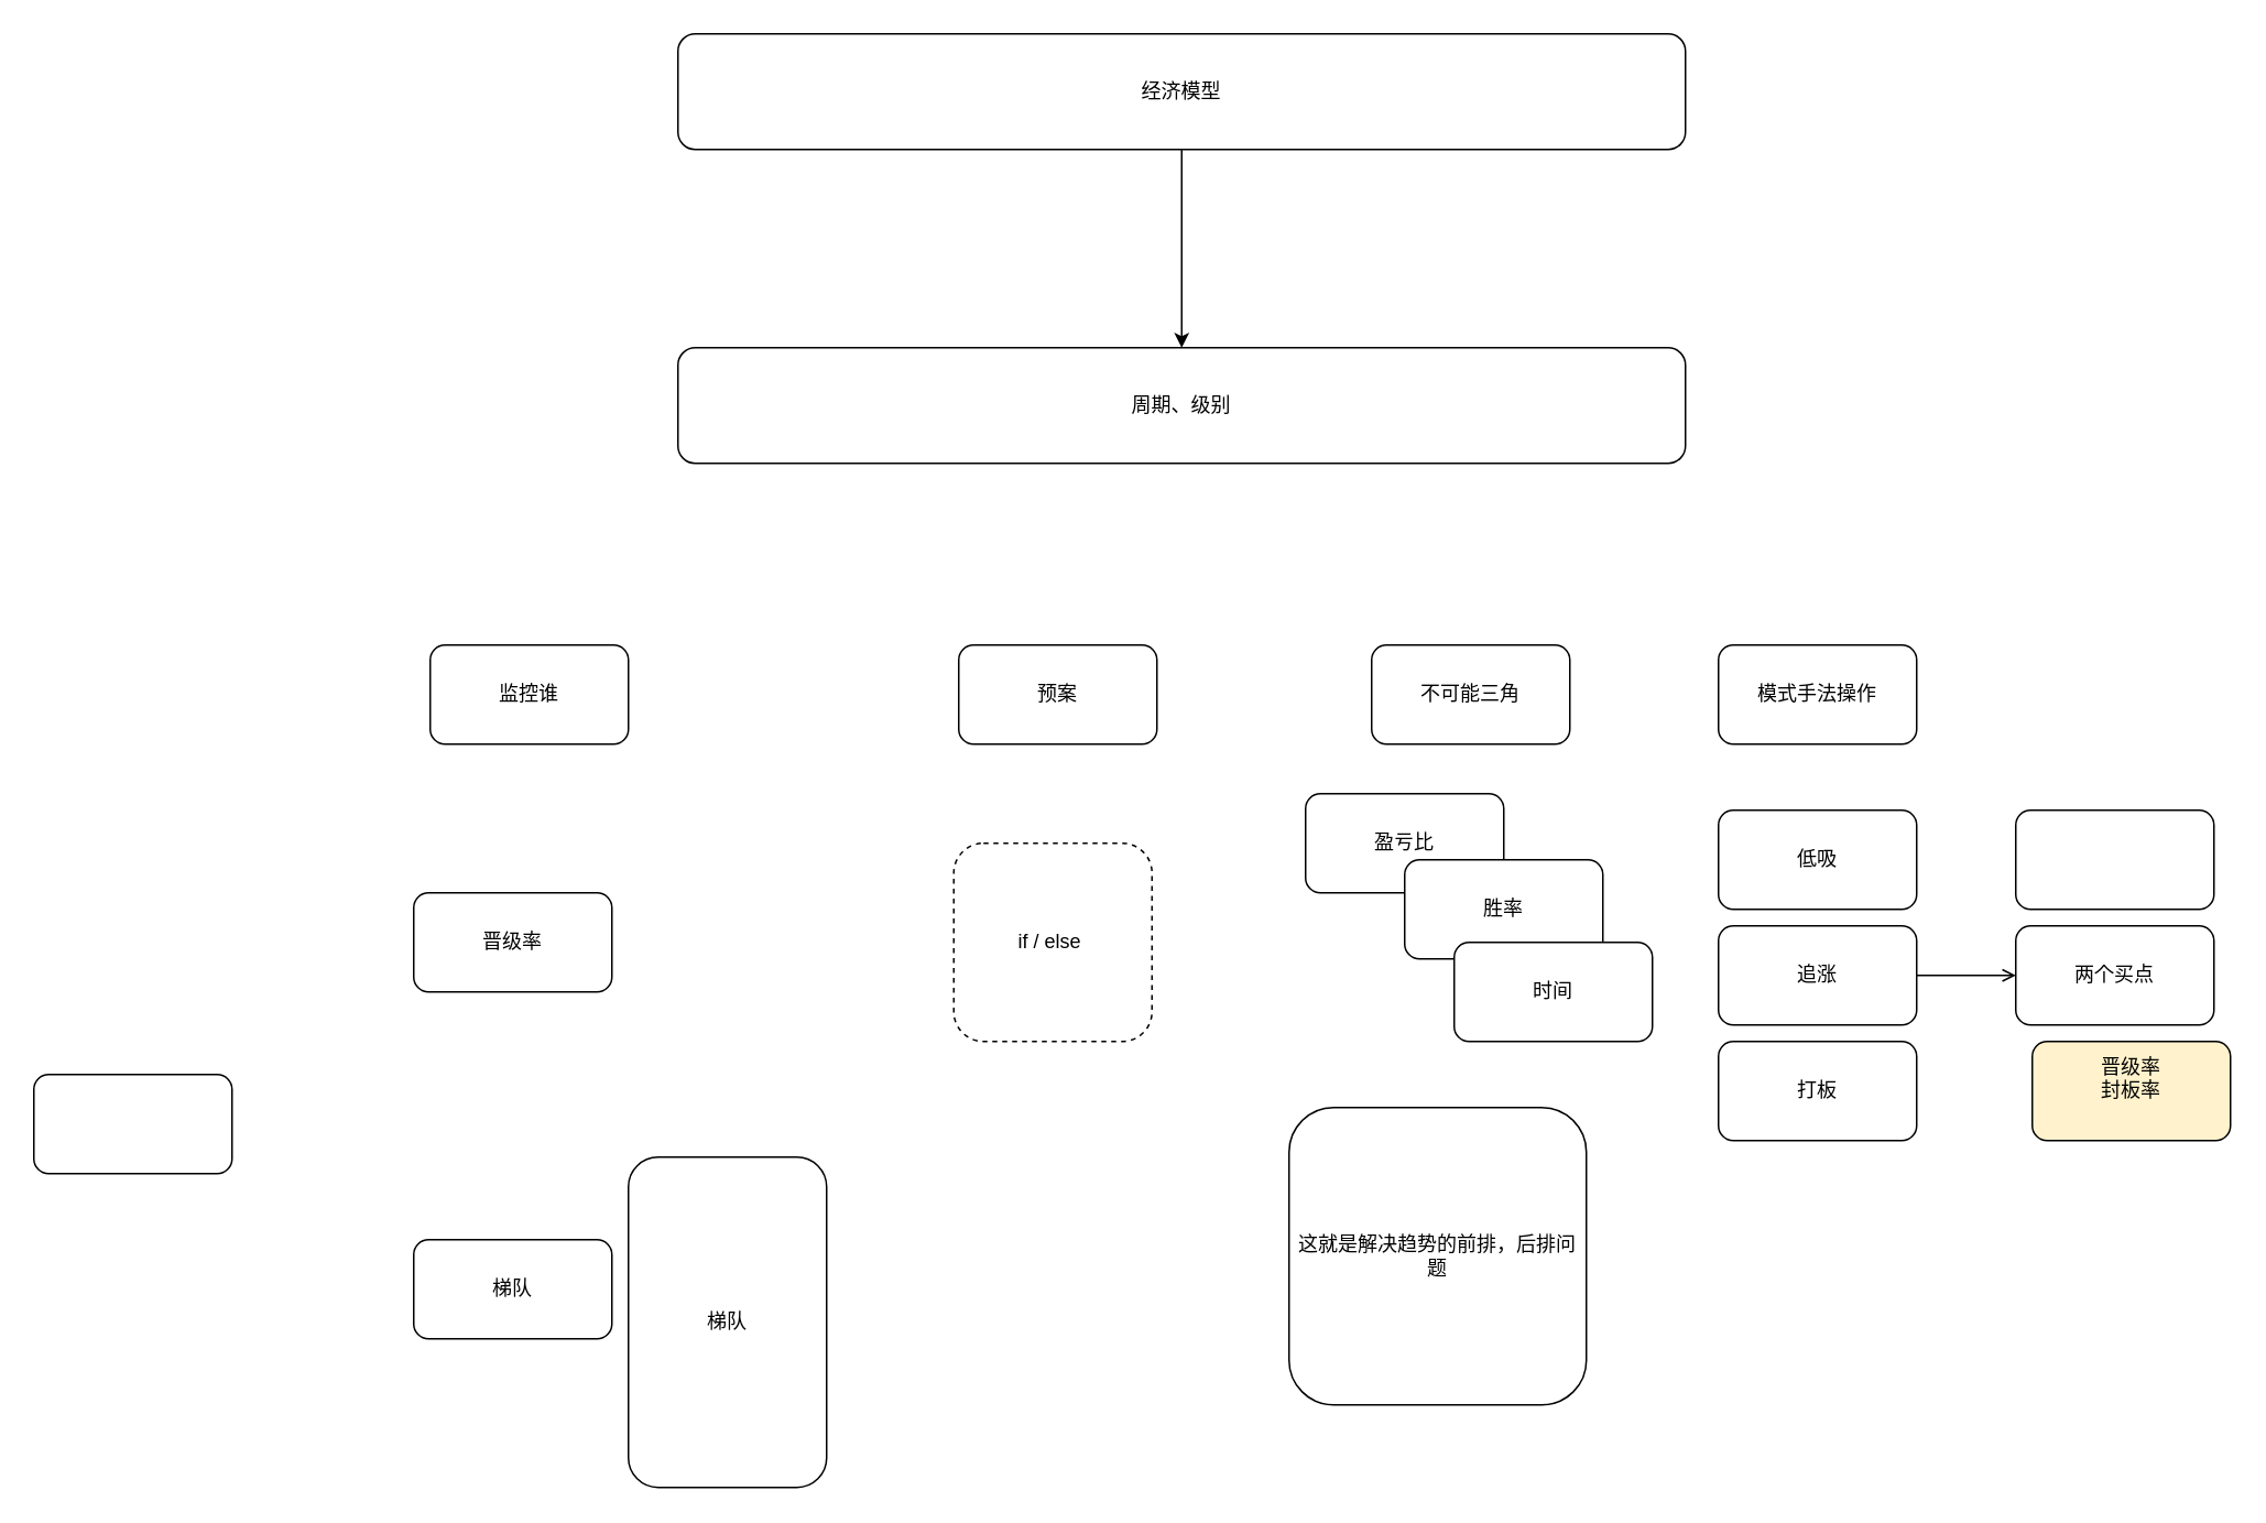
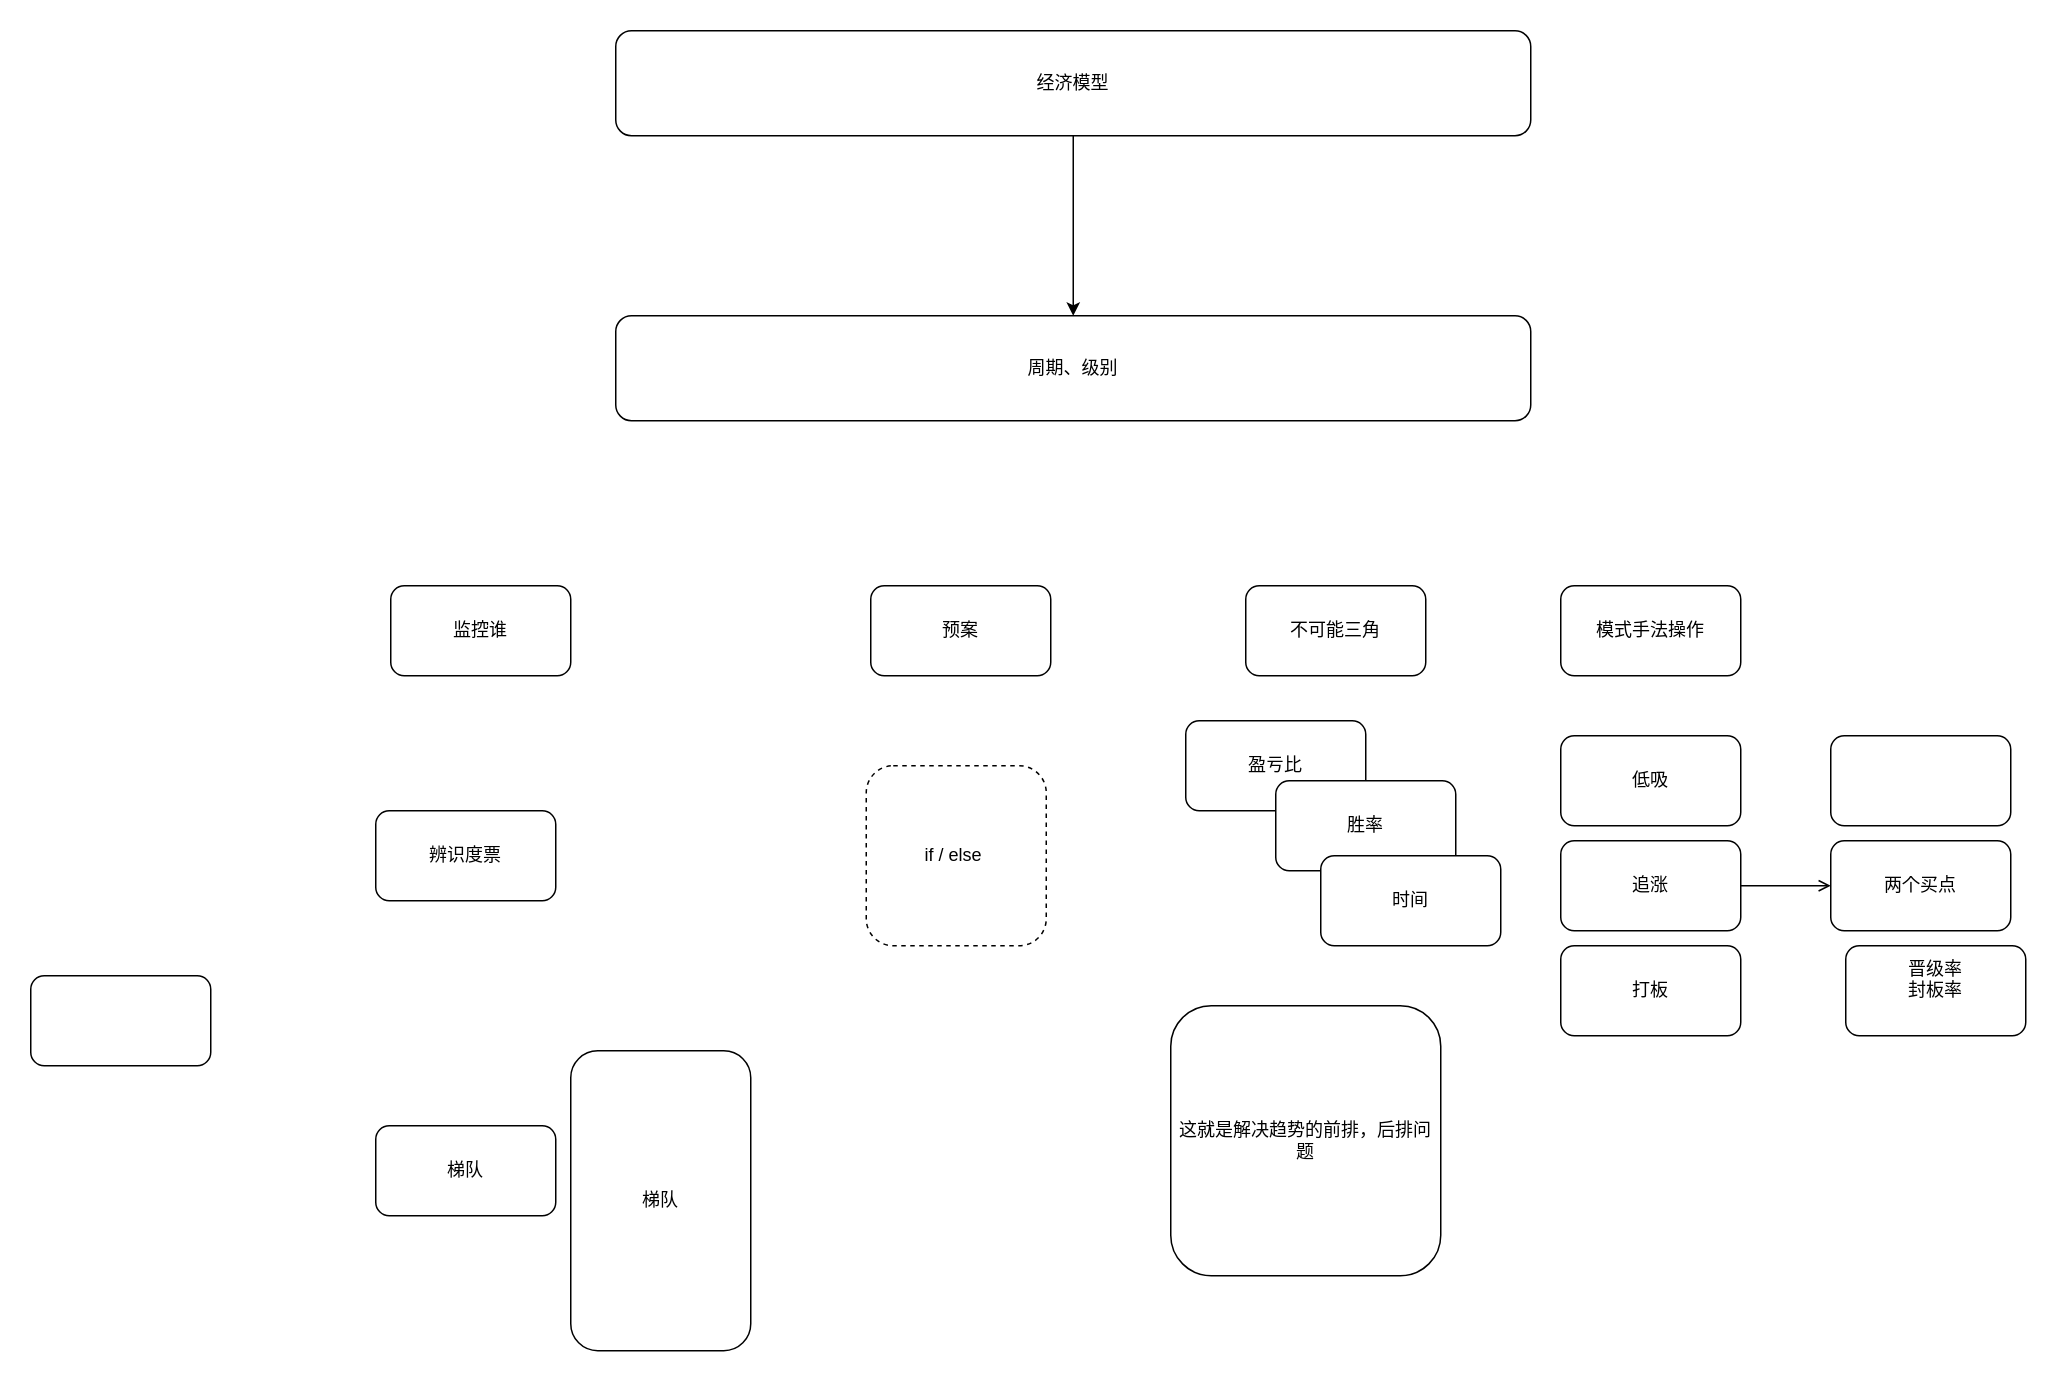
- <mxCell id="3" value="晋级率" style="rounded=1;whiteSpace=wrap;html=1;" vertex="1" parent="1"><mxGeometry x="250" y="540" width="120" height="60" as="geometry" /></mxCell>
+ <mxCell id="3" value="辨识度票" style="rounded=1;whiteSpace=wrap;html=1;" vertex="1" parent="1"><mxGeometry x="250" y="540" width="120" height="60" as="geometry" /></mxCell>
- <mxCell id="16" value="晋级率&lt;div&gt;封板率&lt;/div&gt;&lt;div&gt;&lt;br&gt;&lt;/div&gt;" style="rounded=1;whiteSpace=wrap;html=1;fillColor=#fff2cc;" vertex="1" parent="1"><mxGeometry x="1230" y="630" width="120" height="60" as="geometry" /></mxCell>
+ <mxCell id="16" value="晋级率&lt;div&gt;封板率&lt;/div&gt;&lt;div&gt;&lt;br&gt;&lt;/div&gt;" style="rounded=1;whiteSpace=wrap;html=1;" vertex="1" parent="1"><mxGeometry x="1230" y="630" width="120" height="60" as="geometry" /></mxCell>
